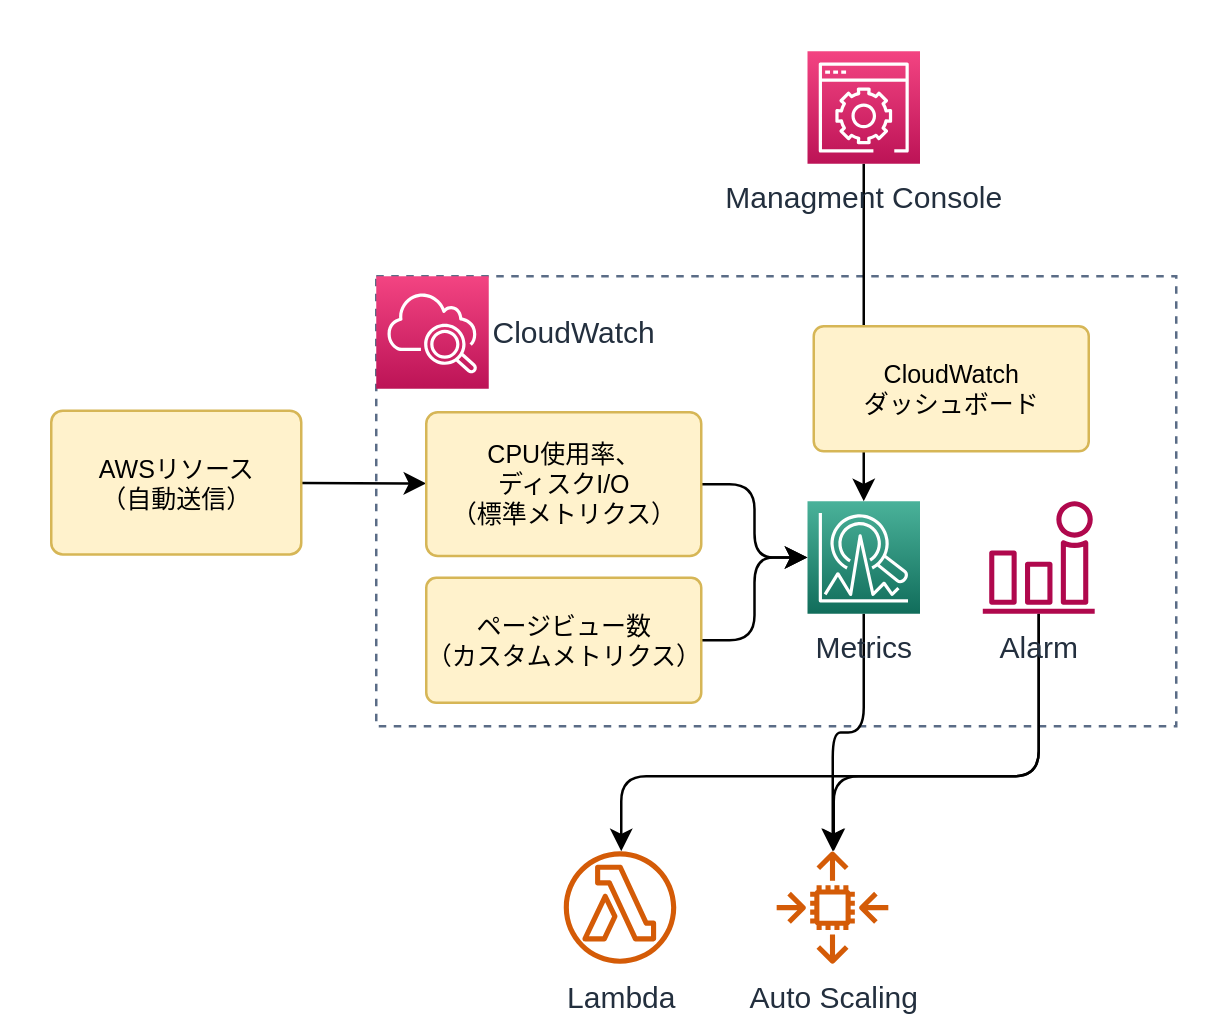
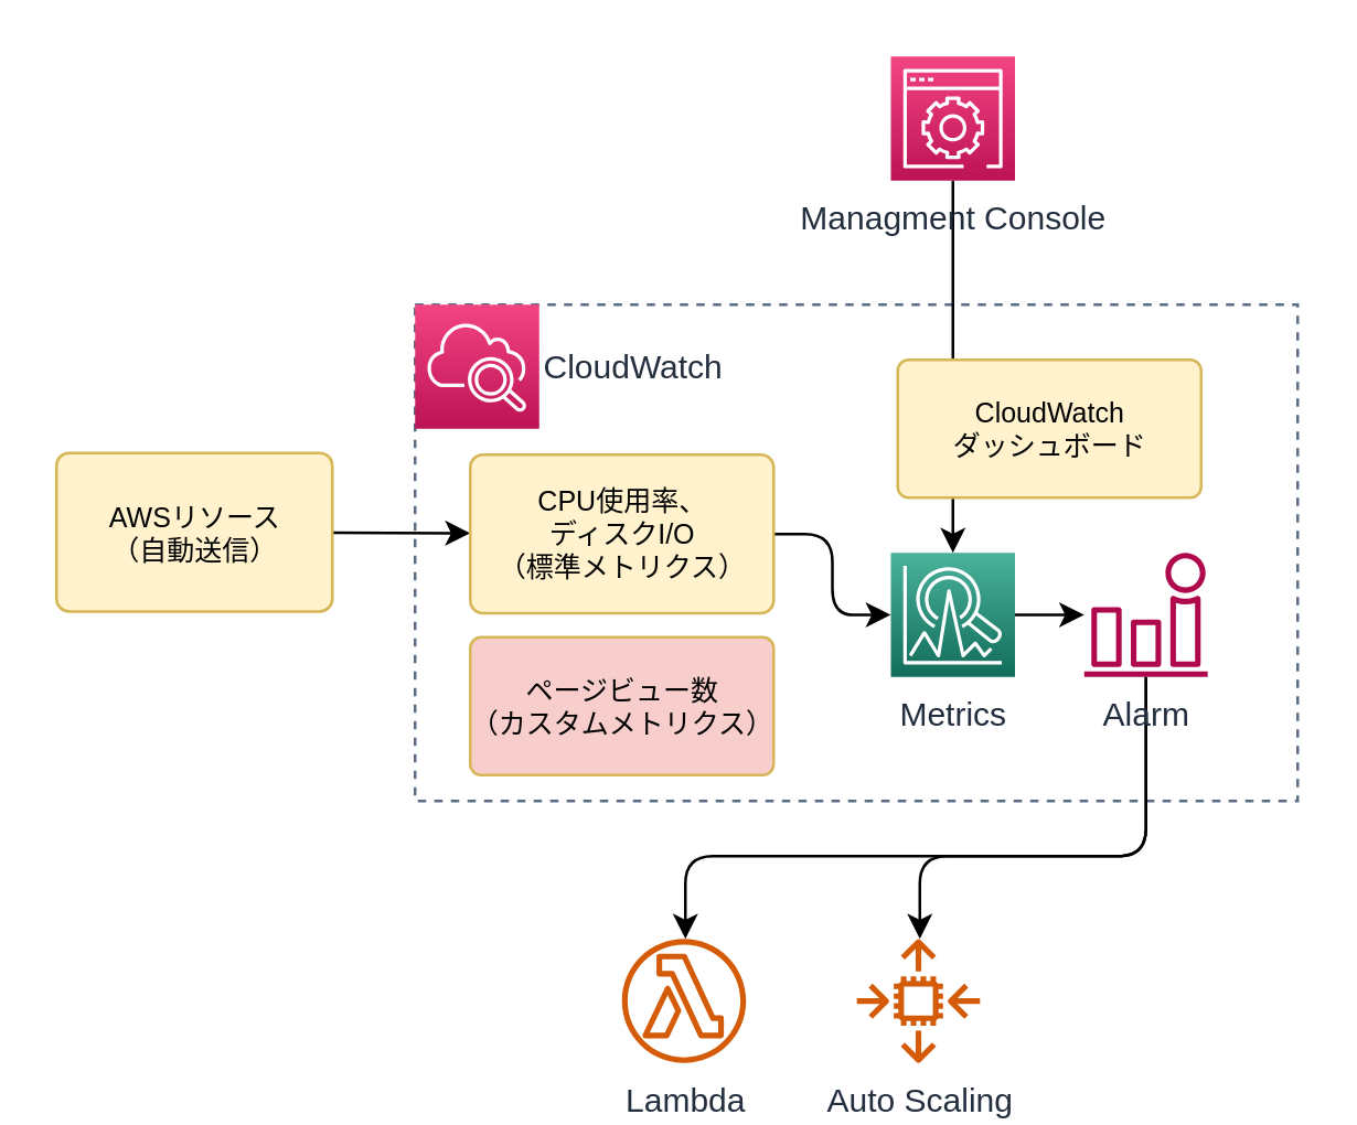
- <mxCell id="17" style="edgeStyle=orthogonalEdgeStyle;html=1;entryX=0;entryY=0.5;entryDx=0;entryDy=0;entryPerimeter=0;fontSize=10;" parent="1" source="18" target="10" edge="1"><mxGeometry relative="1" as="geometry" /></mxCell>
- <mxCell id="18" value="ページビュー数&lt;br style=&quot;font-size: 10px;&quot;&gt;（カスタムメトリクス）" style="rounded=1;html=1;fillColor=#fff2cc;strokeColor=#d6b656;arcSize=8;fontSize=10;" parent="1" vertex="1"><mxGeometry x="170" y="230.63" width="110" height="50" as="geometry" /></mxCell>
+ <mxCell id="18" value="ページビュー数&lt;br style=&quot;font-size: 10px;&quot;&gt;（カスタムメトリクス）" style="rounded=1;html=1;fillColor=#f8cecc;strokeColor=#d6b656;arcSize=8;fontSize=10;" parent="1" vertex="1"><mxGeometry x="170" y="230.63" width="110" height="50" as="geometry" /></mxCell>
- <mxCell id="9" style="edgeStyle=orthogonalEdgeStyle;html=1;fontSize=10;" parent="1" source="10" target="7" edge="1"><mxGeometry relative="1" as="geometry" /></mxCell>
+ <mxCell id="9" style="edgeStyle=orthogonalEdgeStyle;html=1;fontSize=10;" parent="1" source="10" target="6" edge="1"><mxGeometry relative="1" as="geometry" /></mxCell>
